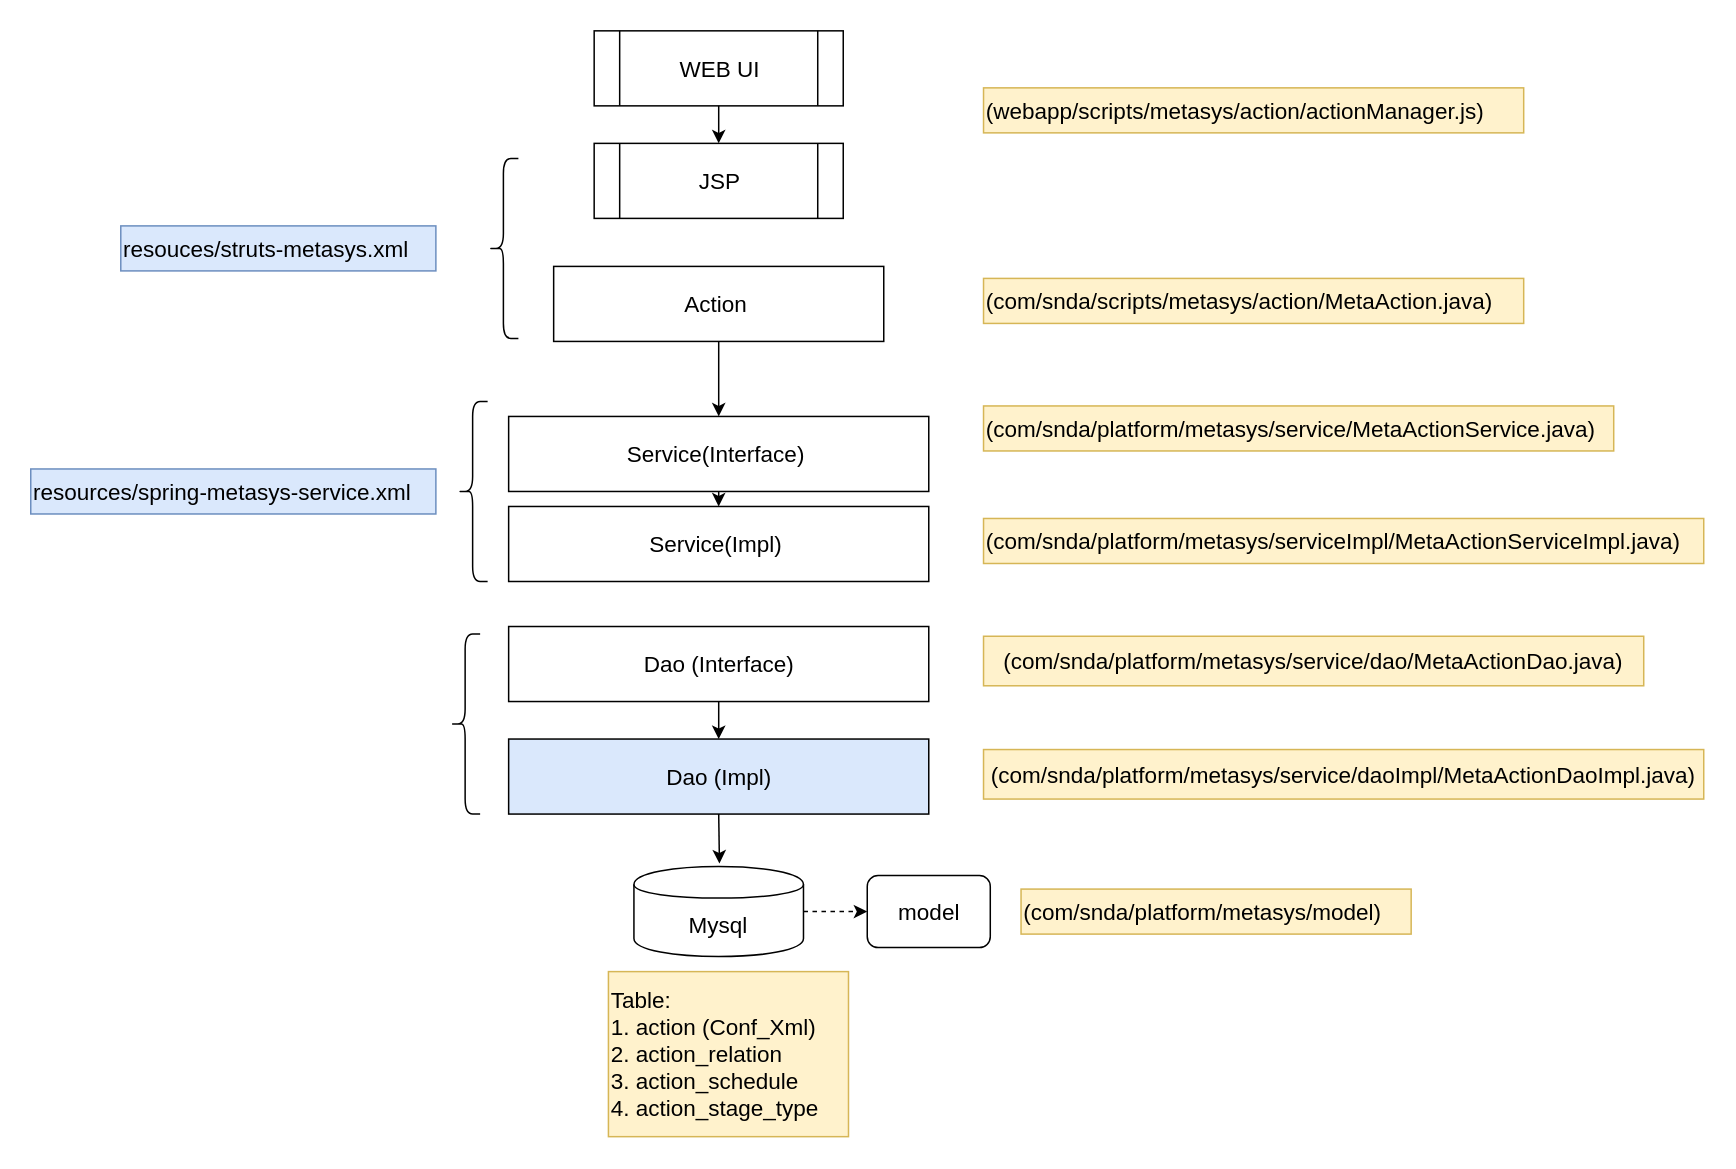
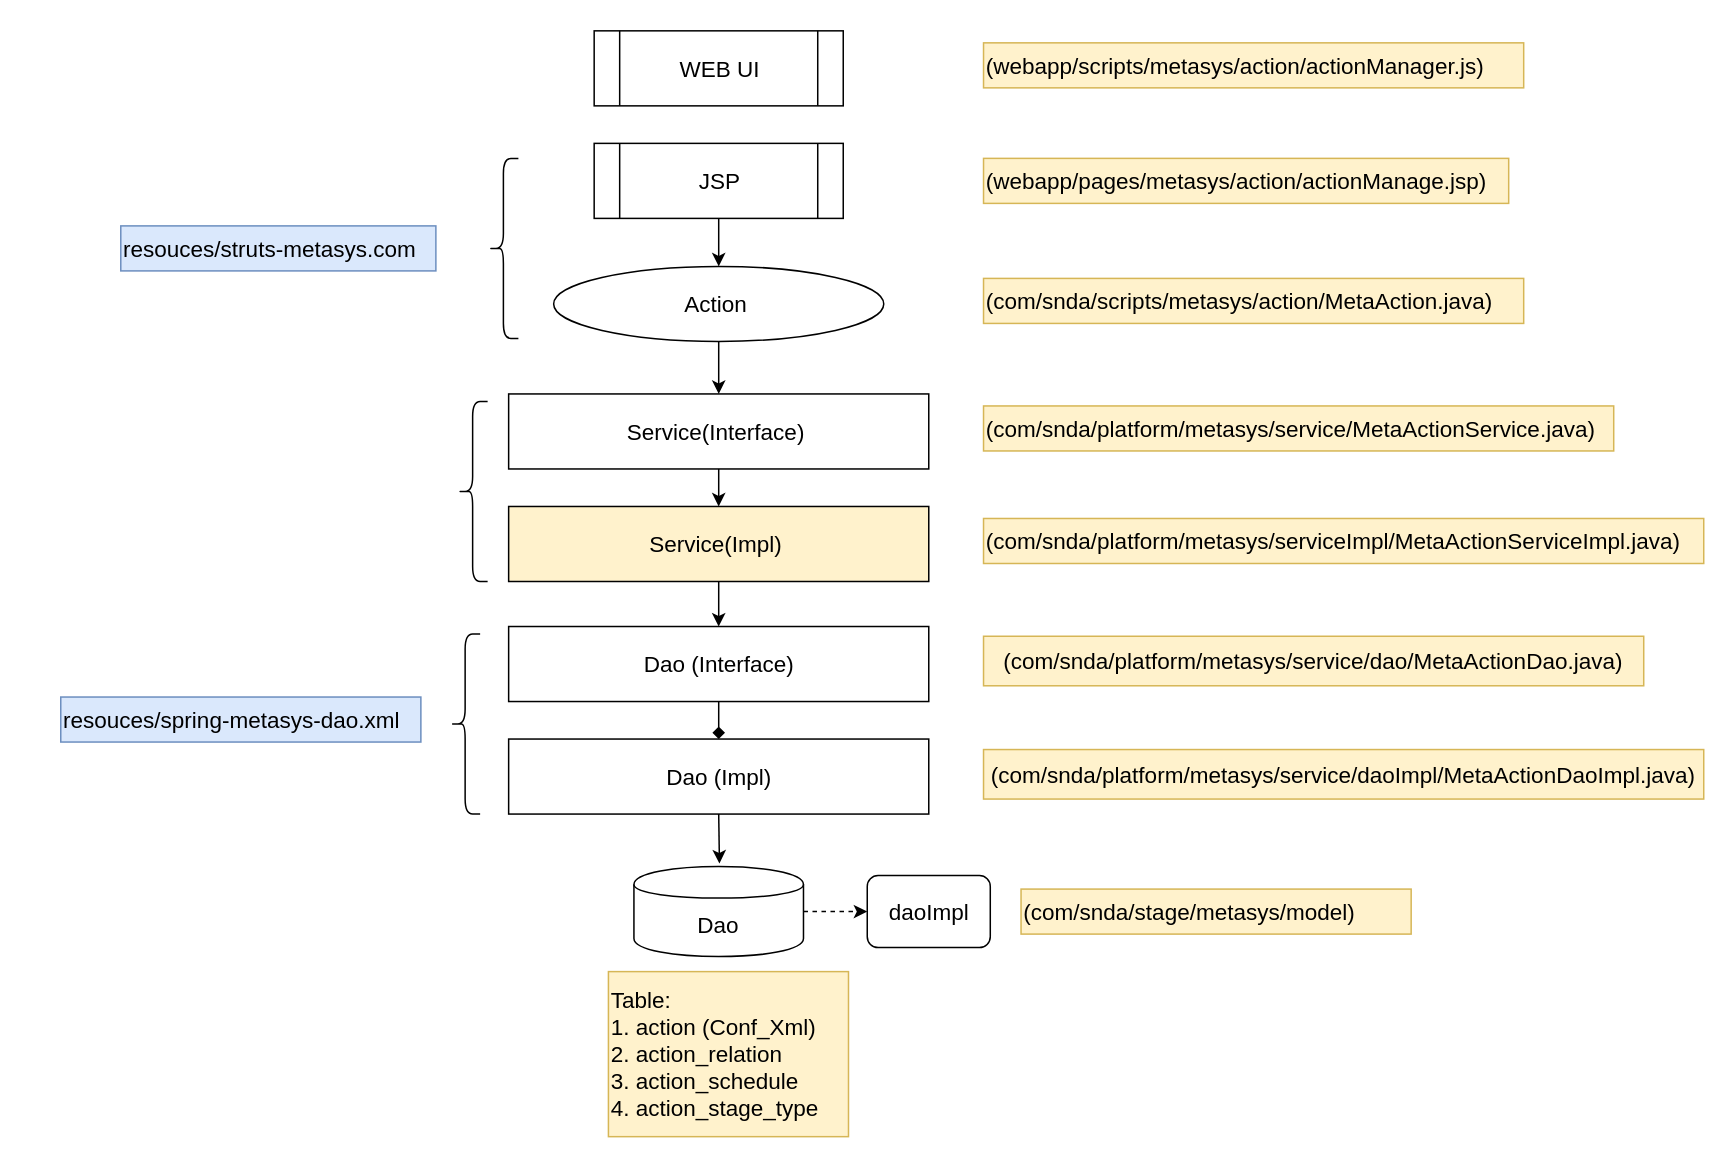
- <mxCell id="7" value="&lt;font style=&quot;font-size: 15px&quot;&gt;(webapp/scripts/metasys/action/actionManager.js)&lt;/font&gt;" style="text;html=1;fillColor=#fff2cc;strokeColor=#d6b656;" vertex="1" parent="1"><mxGeometry x="655" y="58" width="360" height="30" as="geometry" /></mxCell>
+ <mxCell id="7" value="&lt;font style=&quot;font-size: 15px&quot;&gt;(webapp/scripts/metasys/action/actionManager.js)&lt;/font&gt;" style="text;html=1;fillColor=#fff2cc;strokeColor=#d6b656;" vertex="1" parent="1"><mxGeometry x="655" y="28" width="360" height="30" as="geometry" /></mxCell>
- <mxCell id="20" value="" style="endArrow=classic;html=1;exitX=0.5;exitY=1;exitDx=0;exitDy=0;" edge="1" parent="1" source="8" target="16"><mxGeometry width="50" height="50" relative="1" as="geometry"><mxPoint x="220" y="255" as="sourcePoint" /><mxPoint x="270" y="205" as="targetPoint" /></mxGeometry></mxCell>
+ <mxCell id="17" value="&lt;font style=&quot;font-size: 15px&quot;&gt;(webapp/pages/metasys/action/actionManage.jsp)&lt;/font&gt;" style="text;html=1;fillColor=#fff2cc;strokeColor=#d6b656;" vertex="1" parent="1"><mxGeometry x="655" y="105" width="350" height="30" as="geometry" /></mxCell>
+ <mxCell id="21" value="" style="endArrow=classic;html=1;exitX=0.5;exitY=1;exitDx=0;exitDy=0;" edge="1" parent="1" source="16" target="2"><mxGeometry width="50" height="50" relative="1" as="geometry"><mxPoint x="300" y="205" as="sourcePoint" /><mxPoint x="350" y="155" as="targetPoint" /></mxGeometry></mxCell>
- <mxCell id="18" value="&lt;font style=&quot;font-size: 15px&quot;&gt;resouces/struts-metasys.xml&lt;/font&gt;" style="text;html=1;fillColor=#dae8fc;strokeColor=#6c8ebf;" vertex="1" parent="1"><mxGeometry x="80" y="150" width="210" height="30" as="geometry" /></mxCell>
+ <mxCell id="18" value="&lt;font style=&quot;font-size: 15px&quot;&gt;resouces/struts-metasys.com&lt;/font&gt;" style="text;html=1;fillColor=#dae8fc;strokeColor=#6c8ebf;" vertex="1" parent="1"><mxGeometry x="80" y="150" width="210" height="30" as="geometry" /></mxCell>
- <mxCell id="2" value="&lt;font style=&quot;font-size: 15px&quot;&gt;Action&amp;nbsp;&lt;/font&gt;" style="rounded=0;whiteSpace=wrap;html=1;" vertex="1" parent="1"><mxGeometry x="368.5" y="177" width="220" height="50" as="geometry" /></mxCell>
+ <mxCell id="2" value="&lt;font style=&quot;font-size: 15px&quot;&gt;Action&amp;nbsp;&lt;/font&gt;" style="ellipse;whiteSpace=wrap;html=1;" vertex="1" parent="1"><mxGeometry x="368.5" y="177" width="220" height="50" as="geometry" /></mxCell>
- <mxCell id="3" value="&lt;font style=&quot;font-size: 15px&quot;&gt;Service(Interface)&amp;nbsp;&lt;/font&gt;" style="rounded=0;whiteSpace=wrap;html=1;" vertex="1" parent="1"><mxGeometry x="338.5" y="277" width="280" height="50" as="geometry" /></mxCell>
+ <mxCell id="3" value="&lt;font style=&quot;font-size: 15px&quot;&gt;Service(Interface)&amp;nbsp;&lt;/font&gt;" style="rounded=0;whiteSpace=wrap;html=1;" vertex="1" parent="1"><mxGeometry x="338.5" y="262" width="280" height="50" as="geometry" /></mxCell>
- <mxCell id="27" value="&lt;font style=&quot;font-size: 15px&quot;&gt;resources/spring-metasys-service.xml&lt;/font&gt;" style="text;html=1;fillColor=#dae8fc;strokeColor=#6c8ebf;" vertex="1" parent="1"><mxGeometry x="20" y="312" width="270" height="30" as="geometry" /></mxCell>
- <mxCell id="11" value="&lt;font style=&quot;font-size: 15px&quot;&gt;Service(Impl)&amp;nbsp;&lt;/font&gt;" style="rounded=0;whiteSpace=wrap;html=1;" vertex="1" parent="1"><mxGeometry x="338.5" y="337" width="280" height="50" as="geometry" /></mxCell>
+ <mxCell id="11" value="&lt;font style=&quot;font-size: 15px&quot;&gt;Service(Impl)&amp;nbsp;&lt;/font&gt;" style="rounded=0;whiteSpace=wrap;html=1;fillColor=#fff2cc;" vertex="1" parent="1"><mxGeometry x="338.5" y="337" width="280" height="50" as="geometry" /></mxCell>
+ <mxCell id="24" value="" style="endArrow=classic;html=1;exitX=0.5;exitY=1;exitDx=0;exitDy=0;" edge="1" parent="1" source="11" target="4"><mxGeometry width="50" height="50" relative="1" as="geometry"><mxPoint x="170" y="395" as="sourcePoint" /><mxPoint x="220" y="345" as="targetPoint" /></mxGeometry></mxCell>
+ <mxCell id="19" value="&lt;font style=&quot;font-size: 15px&quot;&gt;resouces/spring-metasys-dao.xml&lt;/font&gt;" style="text;html=1;fillColor=#dae8fc;strokeColor=#6c8ebf;" vertex="1" parent="1"><mxGeometry x="40" y="464" width="240" height="30" as="geometry" /></mxCell>
- <mxCell id="25" value="" style="endArrow=classic;html=1;exitX=0.5;exitY=1;exitDx=0;exitDy=0;" edge="1" parent="1" source="4" target="14"><mxGeometry width="50" height="50" relative="1" as="geometry"><mxPoint x="190" y="445" as="sourcePoint" /><mxPoint x="240" y="395" as="targetPoint" /></mxGeometry></mxCell>
+ <mxCell id="25" value="" style="endArrow=diamond;html=1;exitX=0.5;exitY=1;exitDx=0;exitDy=0;" edge="1" parent="1" source="4" target="14"><mxGeometry width="50" height="50" relative="1" as="geometry"><mxPoint x="190" y="445" as="sourcePoint" /><mxPoint x="240" y="395" as="targetPoint" /></mxGeometry></mxCell>
- <mxCell id="14" value="&lt;font style=&quot;font-size: 15px&quot;&gt;Dao (Impl)&lt;/font&gt;" style="rounded=0;whiteSpace=wrap;html=1;fillColor=#dae8fc;" vertex="1" parent="1"><mxGeometry x="338.5" y="492" width="280" height="50" as="geometry" /></mxCell>
+ <mxCell id="14" value="&lt;font style=&quot;font-size: 15px&quot;&gt;Dao (Impl)&lt;/font&gt;" style="rounded=0;whiteSpace=wrap;html=1;" vertex="1" parent="1"><mxGeometry x="338.5" y="492" width="280" height="50" as="geometry" /></mxCell>
- <mxCell id="33" value="&lt;font style=&quot;font-size: 15px&quot;&gt;(com/snda/platform/metasys/model)&lt;/font&gt;" style="text;html=1;fillColor=#fff2cc;strokeColor=#d6b656;" vertex="1" parent="1"><mxGeometry x="680" y="592" width="260" height="30" as="geometry" /></mxCell>
+ <mxCell id="33" value="&lt;font style=&quot;font-size: 15px&quot;&gt;(com/snda/stage/metasys/model)&lt;/font&gt;" style="text;html=1;fillColor=#fff2cc;strokeColor=#d6b656;" vertex="1" parent="1"><mxGeometry x="680" y="592" width="260" height="30" as="geometry" /></mxCell>
- <mxCell id="31" value="&lt;font style=&quot;font-size: 15px&quot;&gt;model&lt;/font&gt;" style="rounded=1;whiteSpace=wrap;html=1;" vertex="1" parent="1"><mxGeometry x="577.5" y="583" width="82" height="48" as="geometry" /></mxCell>
+ <mxCell id="31" value="&lt;font style=&quot;font-size: 15px&quot;&gt;daoImpl&lt;/font&gt;" style="rounded=1;whiteSpace=wrap;html=1;" vertex="1" parent="1"><mxGeometry x="577.5" y="583" width="82" height="48" as="geometry" /></mxCell>
- <mxCell id="5" value="&lt;font style=&quot;font-size: 15px&quot;&gt;Mysql&lt;/font&gt;" style="shape=cylinder;whiteSpace=wrap;html=1;boundedLbl=1;backgroundOutline=1;" vertex="1" parent="1"><mxGeometry x="422" y="577" width="113" height="60" as="geometry" /></mxCell>
+ <mxCell id="5" value="&lt;font style=&quot;font-size: 15px&quot;&gt;Dao&lt;/font&gt;" style="shape=cylinder;whiteSpace=wrap;html=1;boundedLbl=1;backgroundOutline=1;" vertex="1" parent="1"><mxGeometry x="422" y="577" width="113" height="60" as="geometry" /></mxCell>
